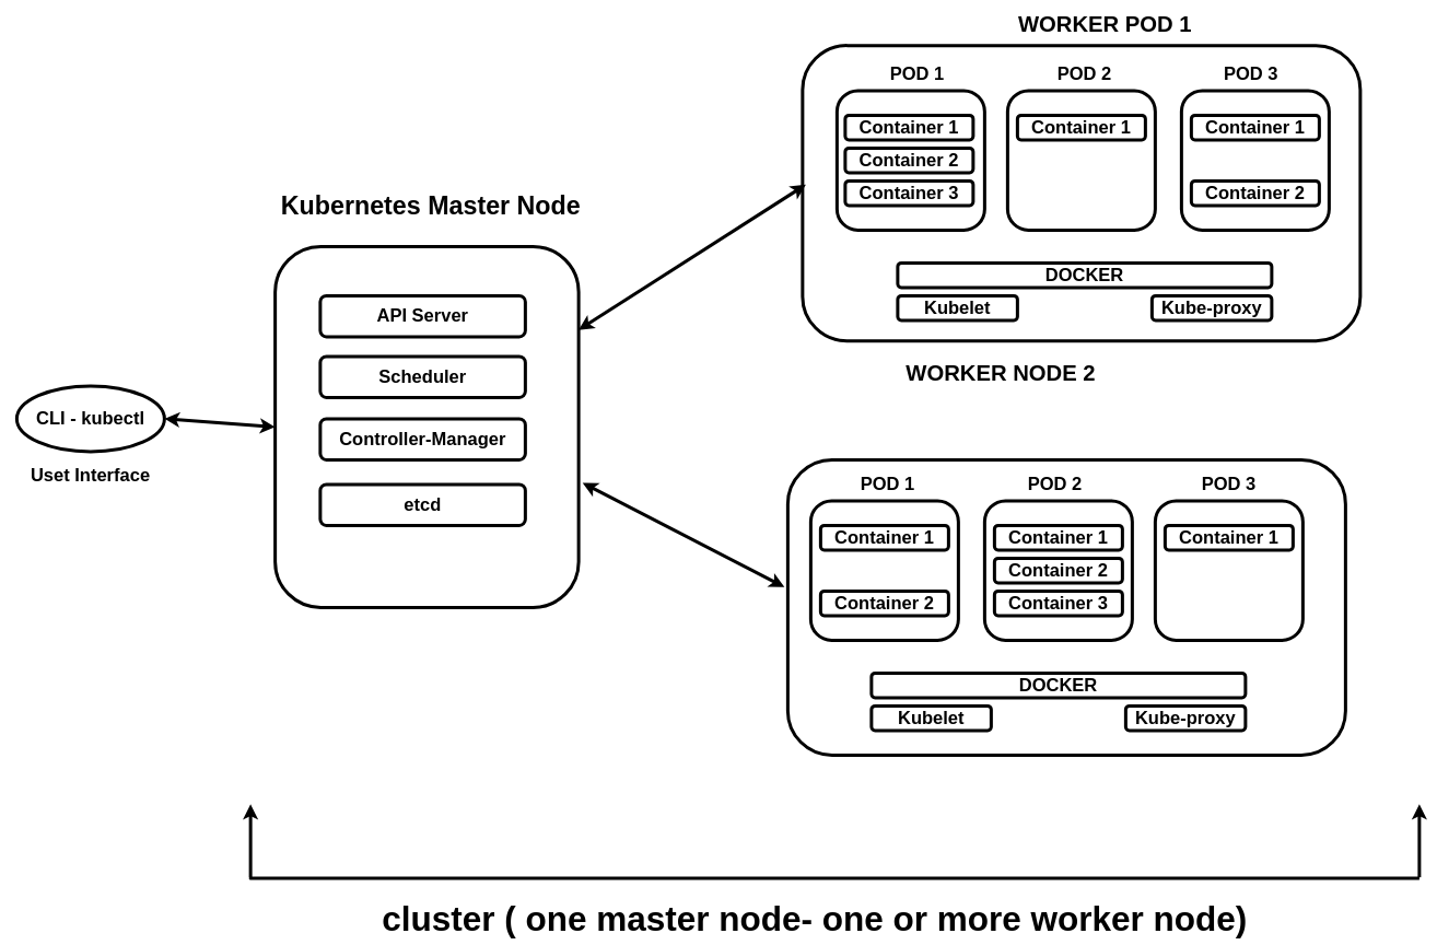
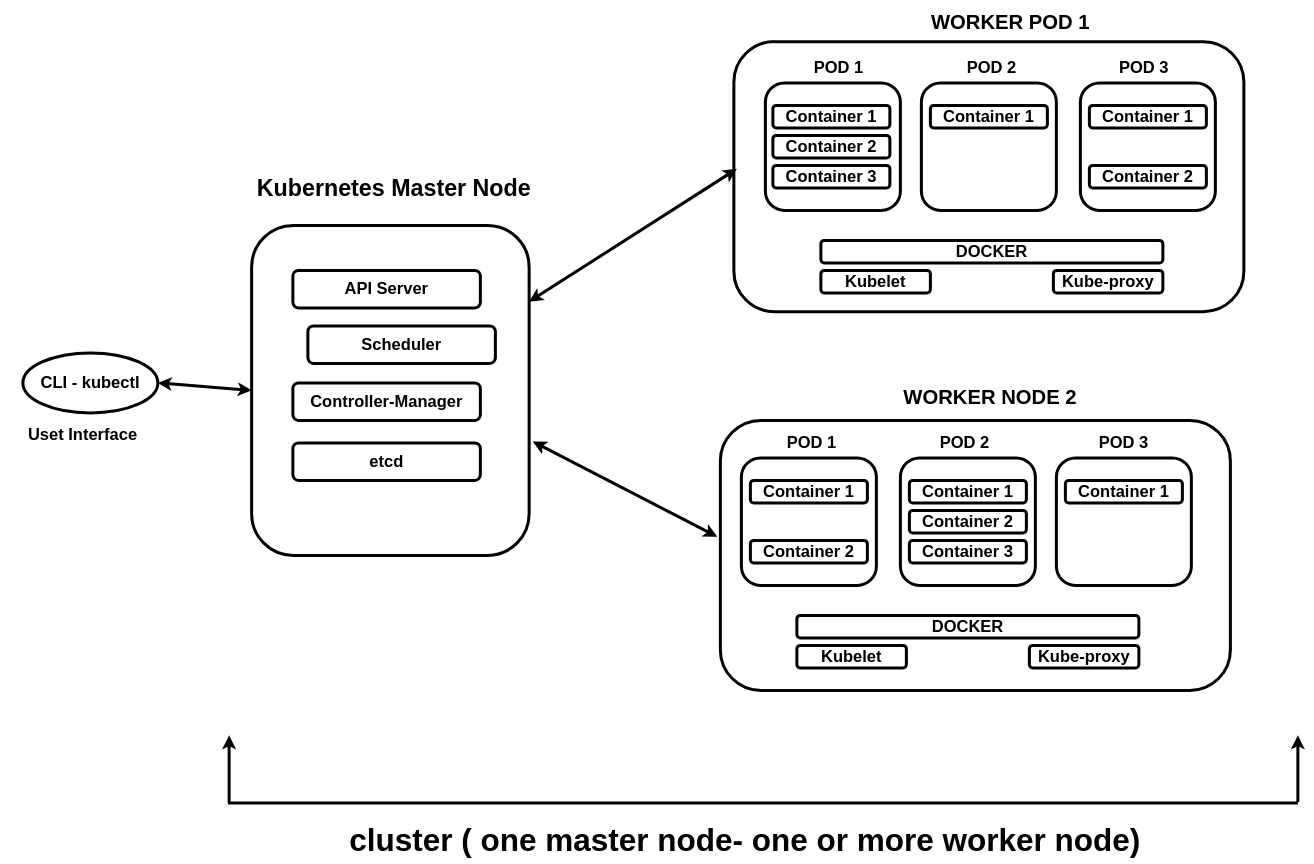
- <mxCell id="35" value="&lt;b style=&quot;font-size: 27px;&quot;&gt;WORKER NODE 2&lt;/b&gt;" style="text;html=1;strokeColor=none;fillColor=none;align=center;verticalAlign=middle;whiteSpace=wrap;rounded=0;fontSize=27;strokeWidth=4;" parent="1" vertex="1"><mxGeometry x="1092" y="445" width="256" height="20" as="geometry" /></mxCell>
+ <mxCell id="35" value="&lt;b style=&quot;font-size: 27px;&quot;&gt;WORKER NODE 2&lt;/b&gt;" style="text;html=1;strokeColor=none;fillColor=none;align=center;verticalAlign=middle;whiteSpace=wrap;rounded=0;fontSize=27;strokeWidth=4;" parent="1" vertex="1"><mxGeometry x="1192" y="520" width="256" height="20" as="geometry" /></mxCell>
- <mxCell id="37" value="Scheduler" style="rounded=1;whiteSpace=wrap;html=1;fillColor=none;fontSize=22;strokeWidth=4;fontStyle=1" parent="1" vertex="1"><mxGeometry x="390" y="434" width="250" height="50" as="geometry" /></mxCell>
+ <mxCell id="37" value="Scheduler" style="rounded=1;whiteSpace=wrap;html=1;fillColor=none;fontSize=22;strokeWidth=4;fontStyle=1" parent="1" vertex="1"><mxGeometry x="410" y="434" width="250" height="50" as="geometry" /></mxCell>
- <mxCell id="44" value="&lt;b style=&quot;font-size: 22px;&quot;&gt;CLI - kubectl&lt;/b&gt;" style="ellipse;whiteSpace=wrap;html=1;fillColor=none;fontSize=22;strokeWidth=4;" parent="1" vertex="1"><mxGeometry x="20" y="470" width="180" height="80" as="geometry" /></mxCell>
+ <mxCell id="44" value="&lt;b style=&quot;font-size: 22px;&quot;&gt;CLI - kubectl&lt;/b&gt;" style="ellipse;whiteSpace=wrap;html=1;fillColor=none;fontSize=22;strokeWidth=4;" parent="1" vertex="1"><mxGeometry x="30" y="470" width="180" height="80" as="geometry" /></mxCell>
